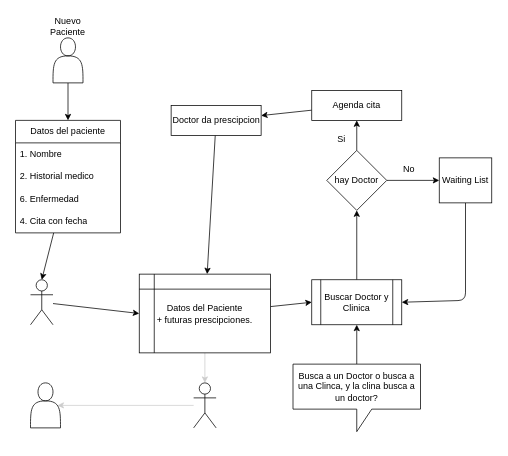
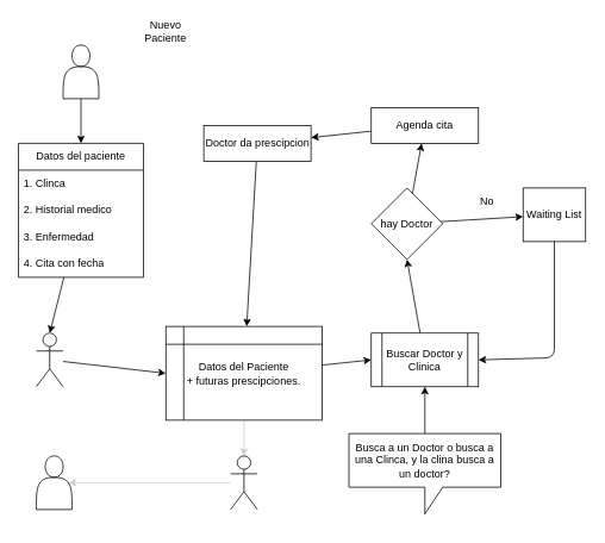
- <mxCell id="4" value="Nuevo Paciente" style="text;html=1;strokeColor=none;fillColor=none;align=center;verticalAlign=middle;whiteSpace=wrap;rounded=0;" vertex="1" parent="1"><mxGeometry x="60" y="20" width="60" height="30" as="geometry" /></mxCell>
+ <mxCell id="4" value="Nuevo Paciente" style="text;html=1;strokeColor=none;fillColor=none;align=center;verticalAlign=middle;whiteSpace=wrap;rounded=0;" vertex="1" parent="1"><mxGeometry x="155" y="20" width="60" height="30" as="geometry" /></mxCell>
- <mxCell id="18" value="Si" style="text;html=1;strokeColor=none;fillColor=none;align=center;verticalAlign=middle;whiteSpace=wrap;rounded=0;" vertex="1" parent="1"><mxGeometry x="425" y="170" width="60" height="30" as="geometry" /></mxCell>
- <mxCell id="23" value="1. Nombre" style="text;strokeColor=none;fillColor=none;align=left;verticalAlign=middle;spacingLeft=4;spacingRight=4;overflow=hidden;points=[[0,0.5],[1,0.5]];portConstraint=eastwest;rotatable=0;whiteSpace=wrap;html=1;" vertex="1" parent="22"><mxGeometry y="30" width="140" height="30" as="geometry" /></mxCell>
+ <mxCell id="23" value="1. Clinca" style="text;strokeColor=none;fillColor=none;align=left;verticalAlign=middle;spacingLeft=4;spacingRight=4;overflow=hidden;points=[[0,0.5],[1,0.5]];portConstraint=eastwest;rotatable=0;whiteSpace=wrap;html=1;" vertex="1" parent="22"><mxGeometry y="30" width="140" height="30" as="geometry" /></mxCell>
- <mxCell id="14" value="hay Doctor" style="rhombus;whiteSpace=wrap;html=1;" vertex="1" parent="1"><mxGeometry x="435" y="200" width="80" height="80" as="geometry" /></mxCell>
+ <mxCell id="14" value="hay Doctor" style="rhombus;whiteSpace=wrap;html=1;" vertex="1" parent="1"><mxGeometry x="415" y="210" width="80" height="80" as="geometry" /></mxCell>
- <mxCell id="25" value="6. Enfermedad" style="text;strokeColor=none;fillColor=none;align=left;verticalAlign=middle;spacingLeft=4;spacingRight=4;overflow=hidden;points=[[0,0.5],[1,0.5]];portConstraint=eastwest;rotatable=0;whiteSpace=wrap;html=1;" vertex="1" parent="22"><mxGeometry y="90" width="140" height="30" as="geometry" /></mxCell>
+ <mxCell id="25" value="3. Enfermedad" style="text;strokeColor=none;fillColor=none;align=left;verticalAlign=middle;spacingLeft=4;spacingRight=4;overflow=hidden;points=[[0,0.5],[1,0.5]];portConstraint=eastwest;rotatable=0;whiteSpace=wrap;html=1;" vertex="1" parent="22"><mxGeometry y="90" width="140" height="30" as="geometry" /></mxCell>
